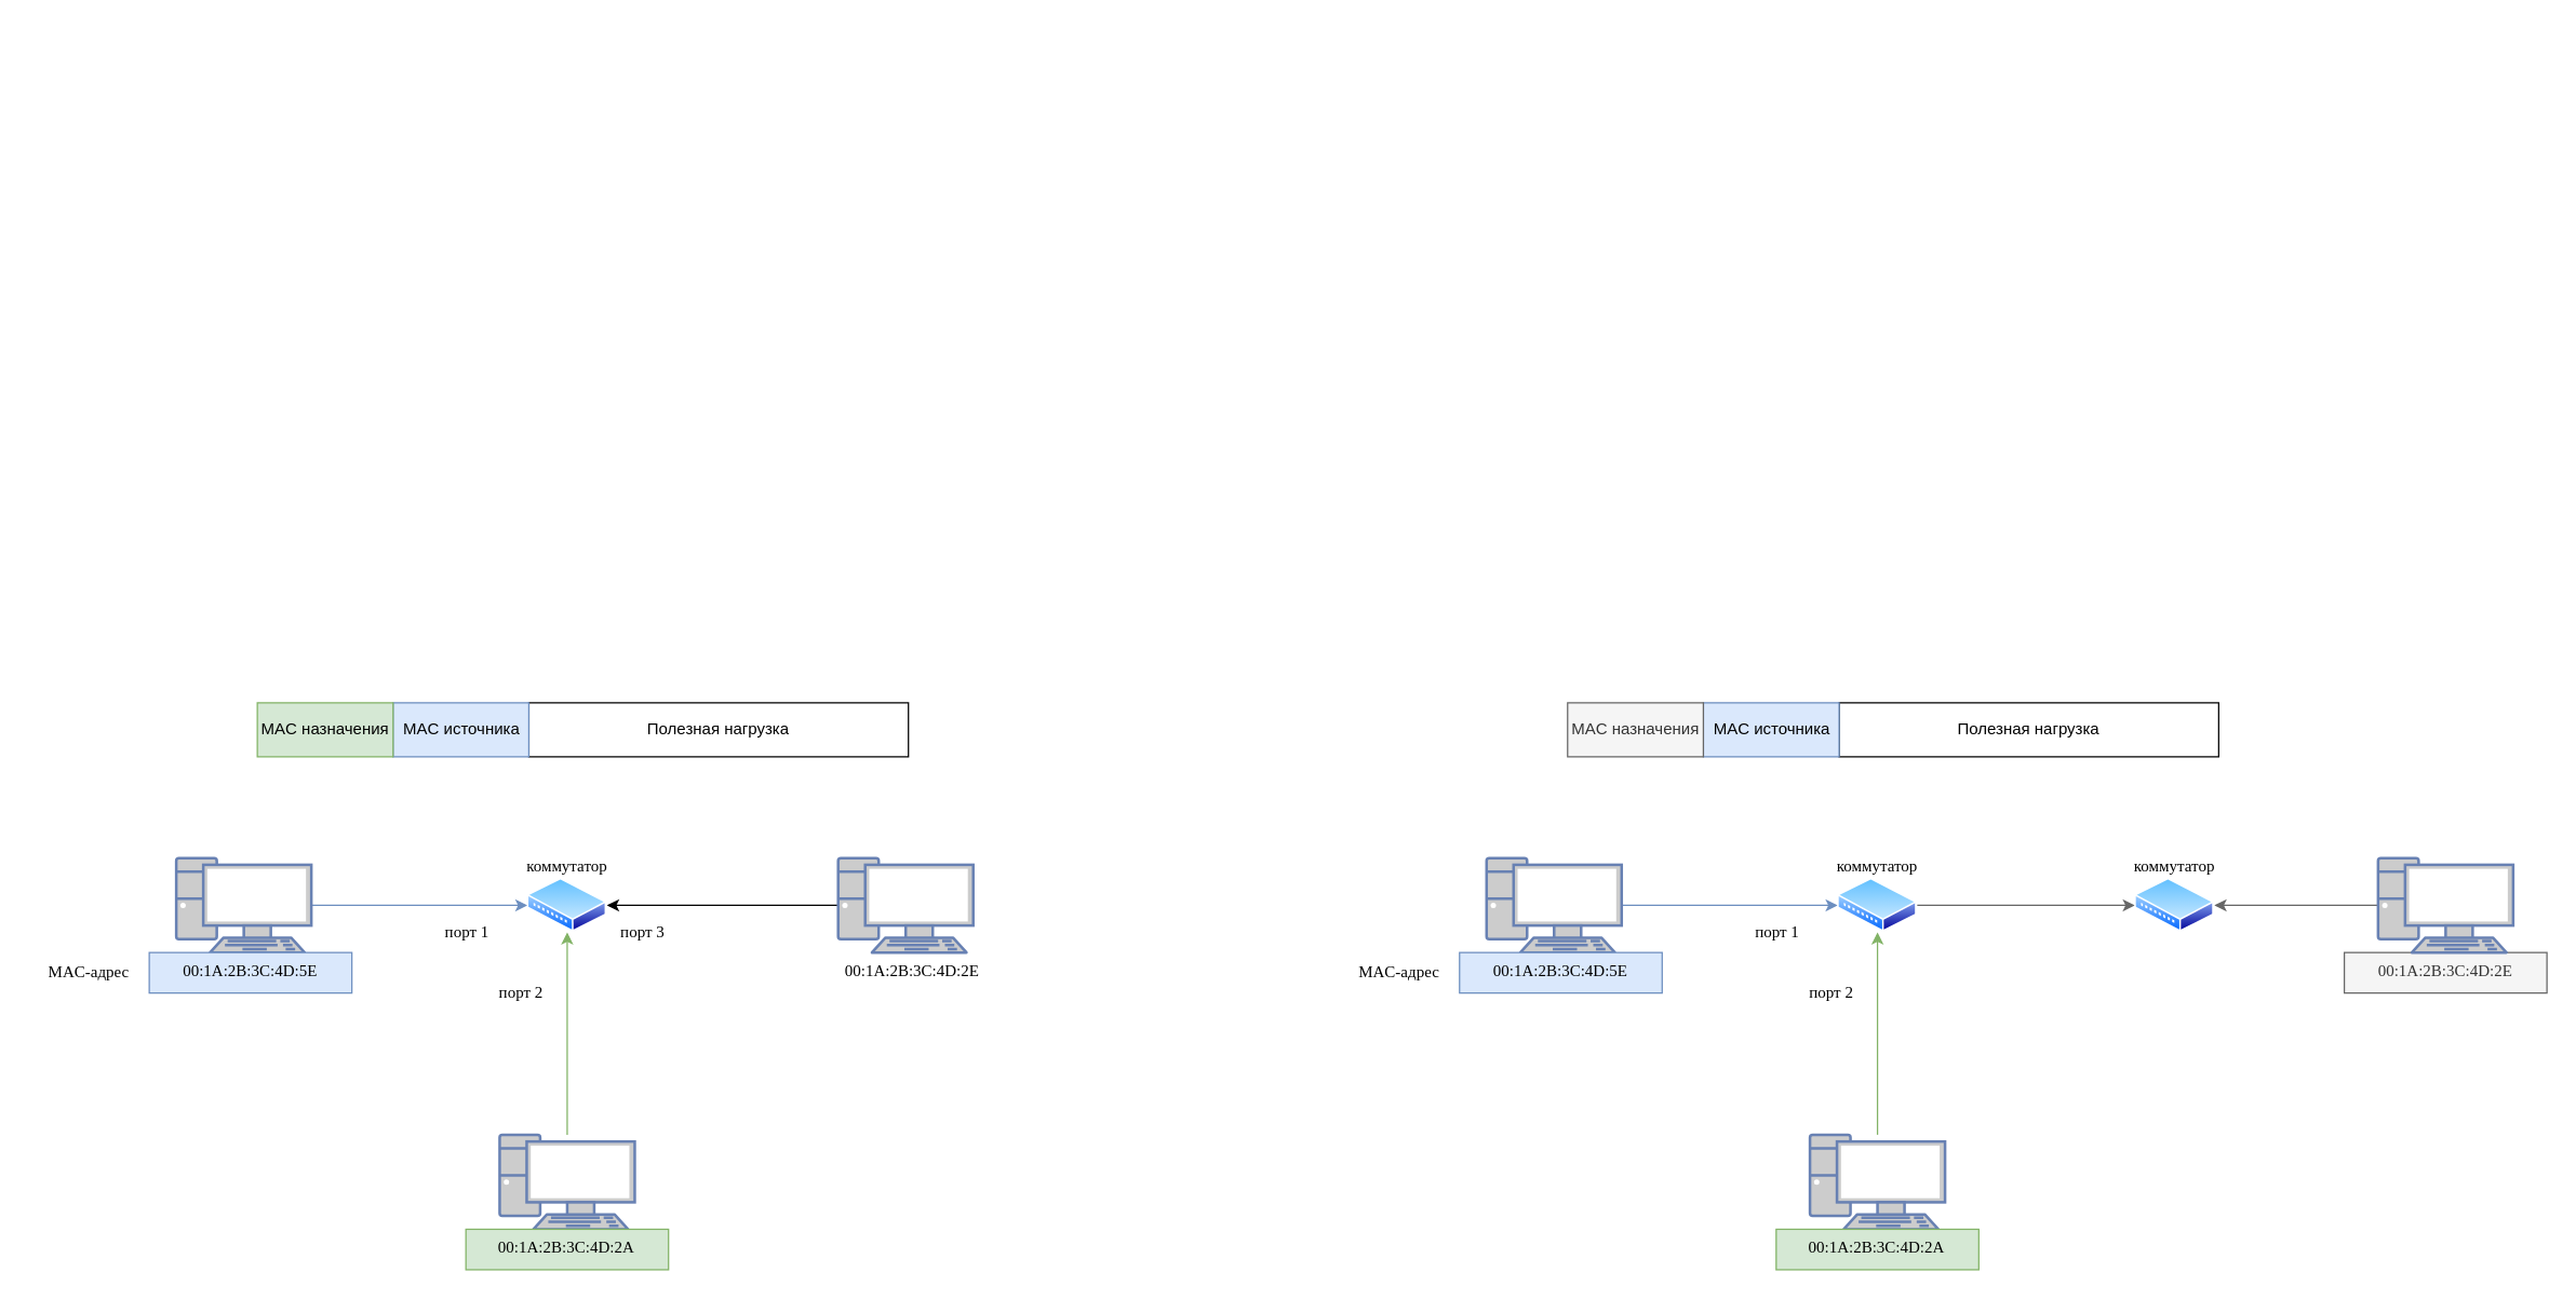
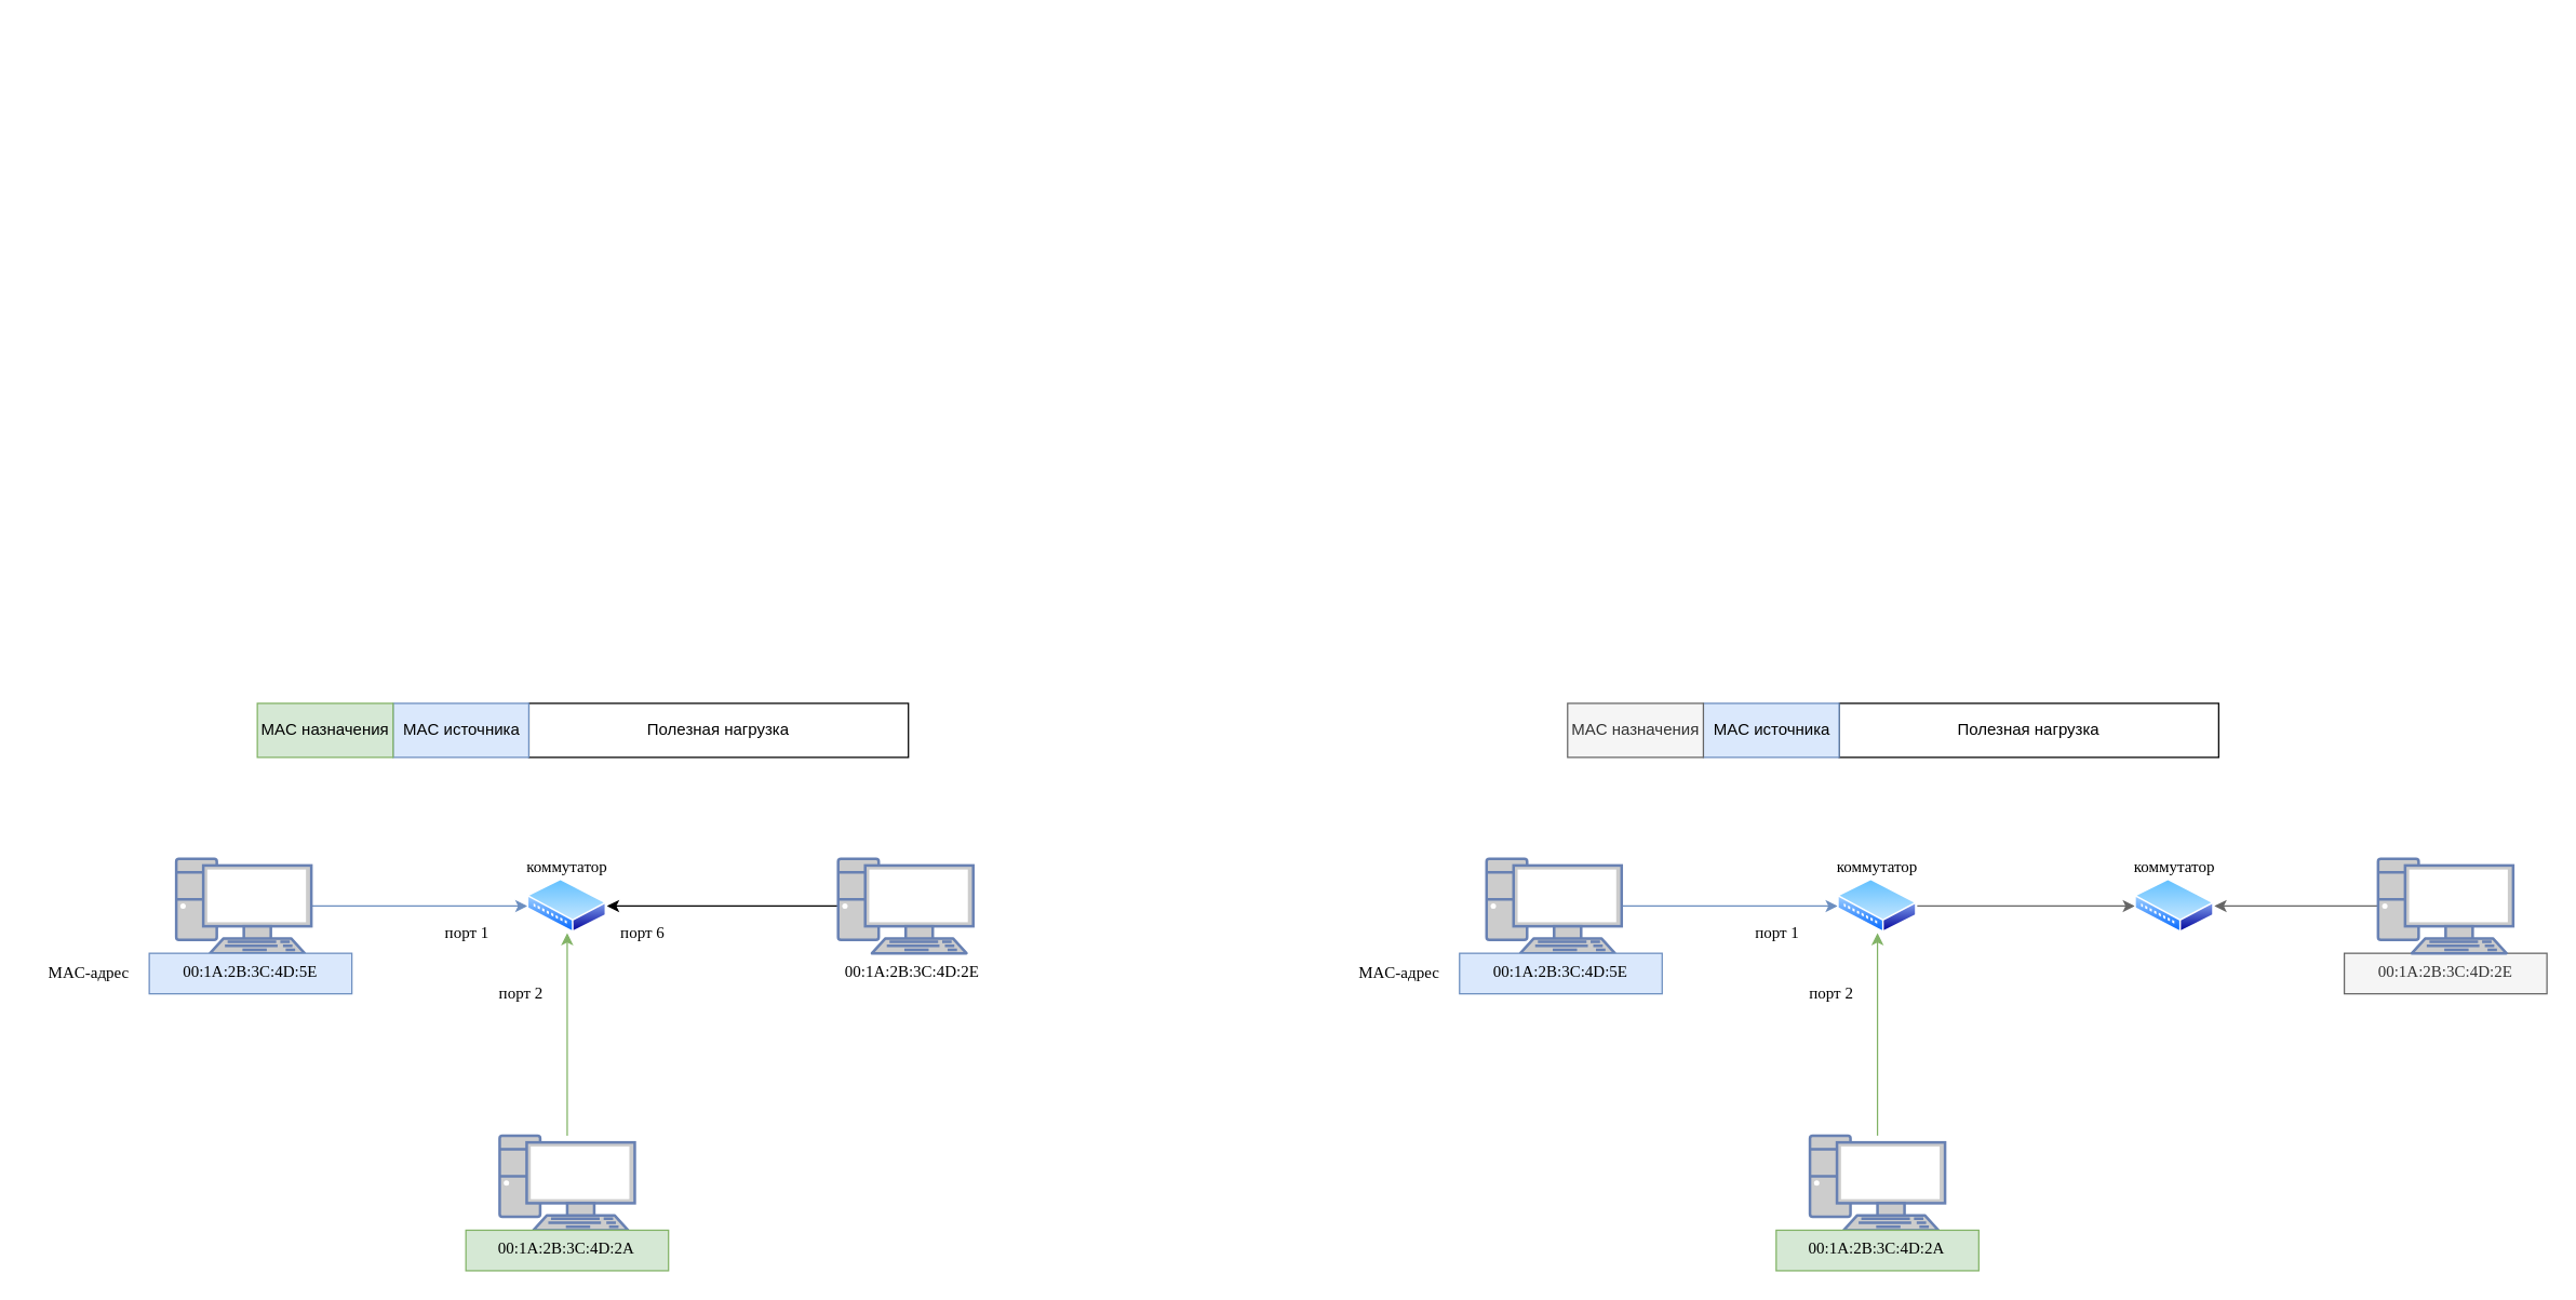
- <mxCell id="11" value="порт 3" style="text;html=1;align=center;verticalAlign=middle;resizable=0;points=[];autosize=1;strokeColor=none;fillColor=none;fontFamily=Lucida Console;" vertex="1" parent="1"><mxGeometry x="440" y="675" width="70" height="30" as="geometry" /></mxCell>
+ <mxCell id="11" value="порт 6" style="text;html=1;align=center;verticalAlign=middle;resizable=0;points=[];autosize=1;strokeColor=none;fillColor=none;fontFamily=Lucida Console;" vertex="1" parent="1"><mxGeometry x="440" y="675" width="70" height="30" as="geometry" /></mxCell>
